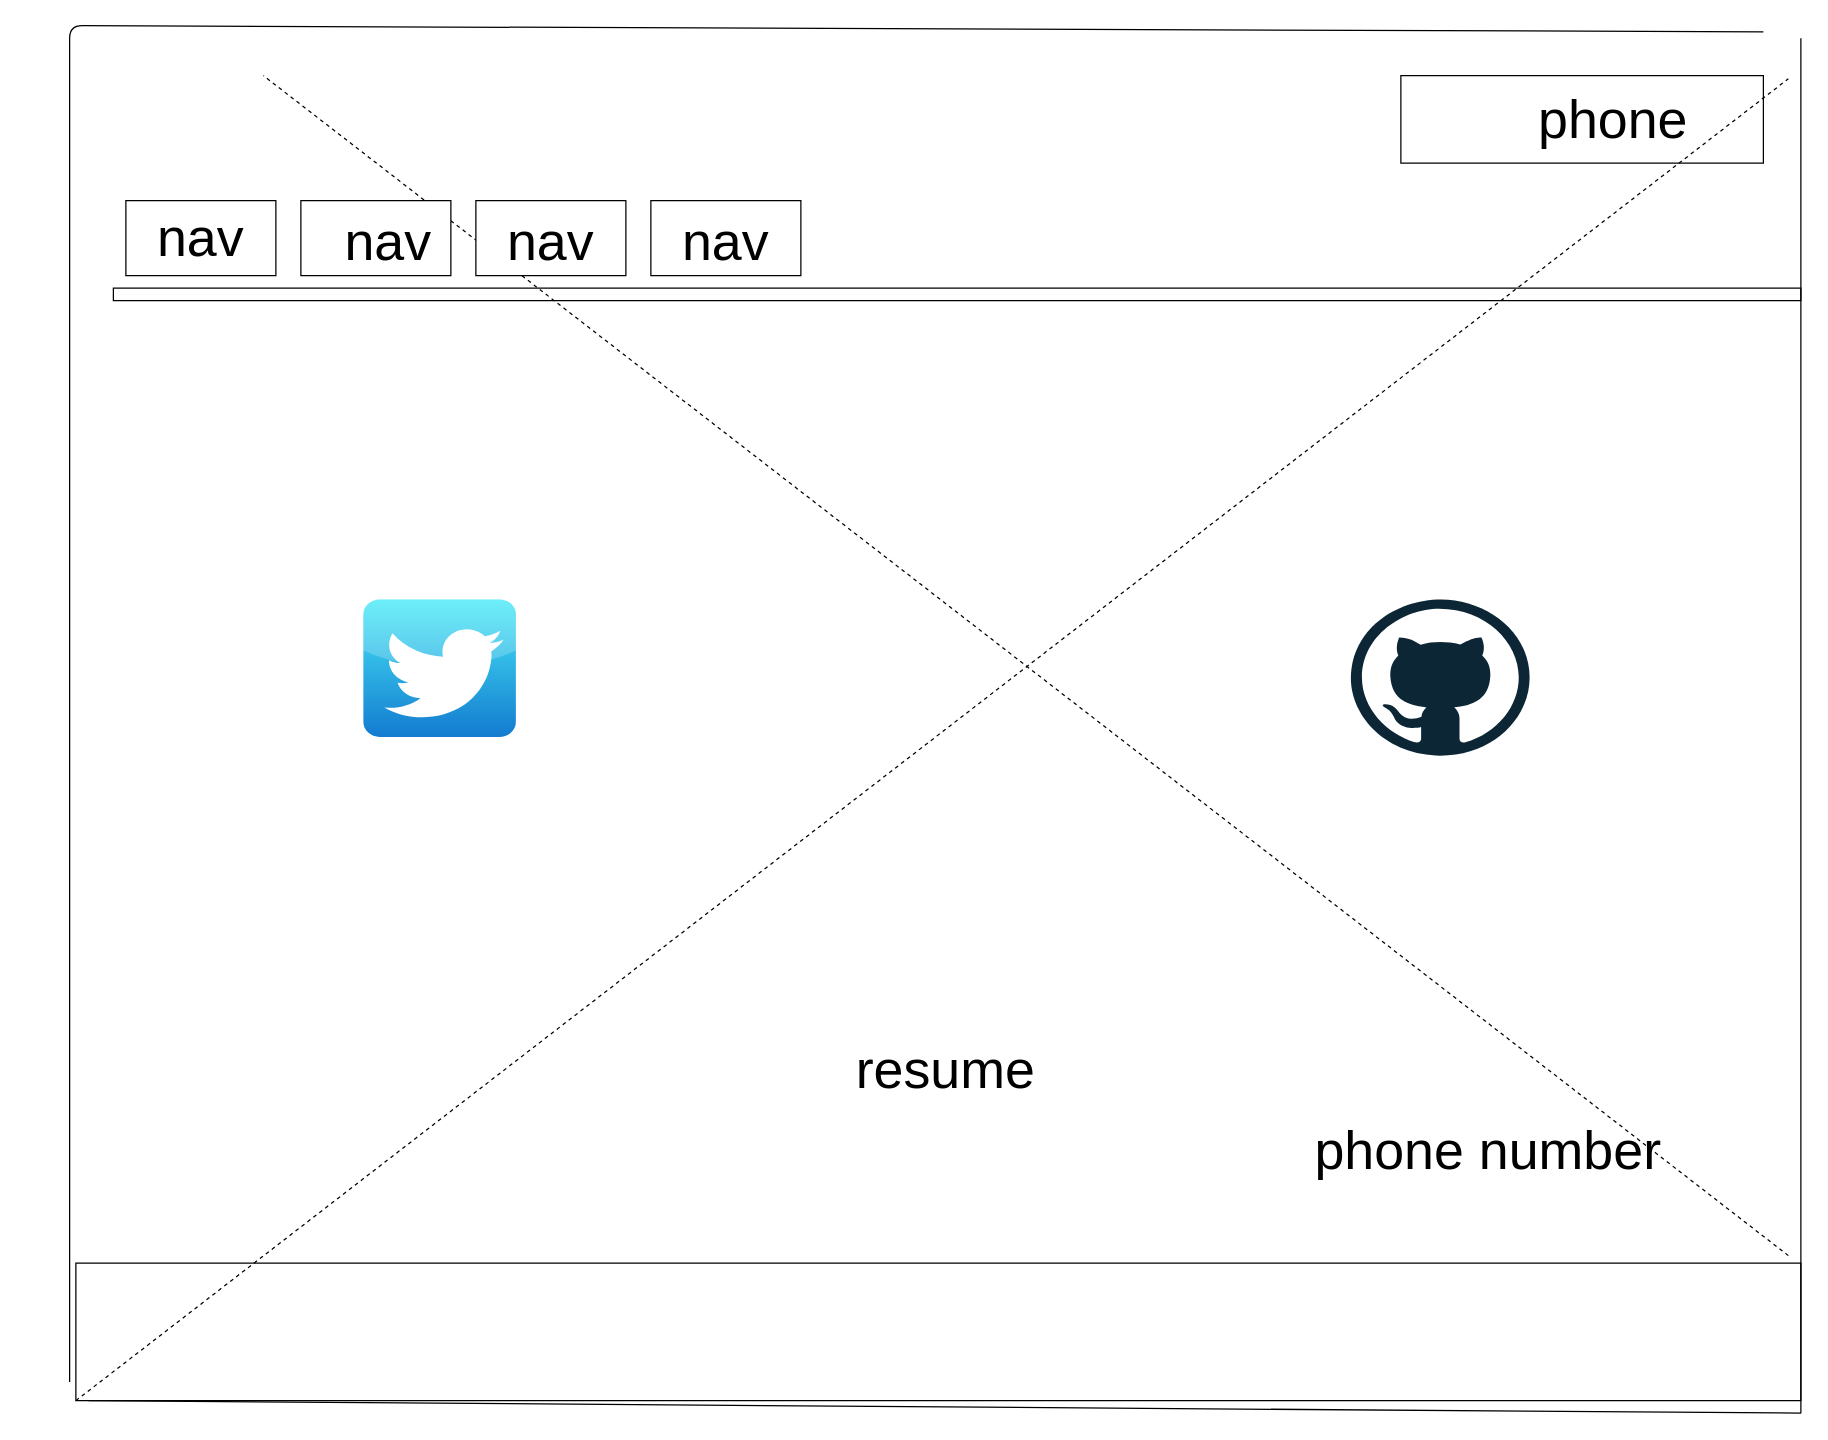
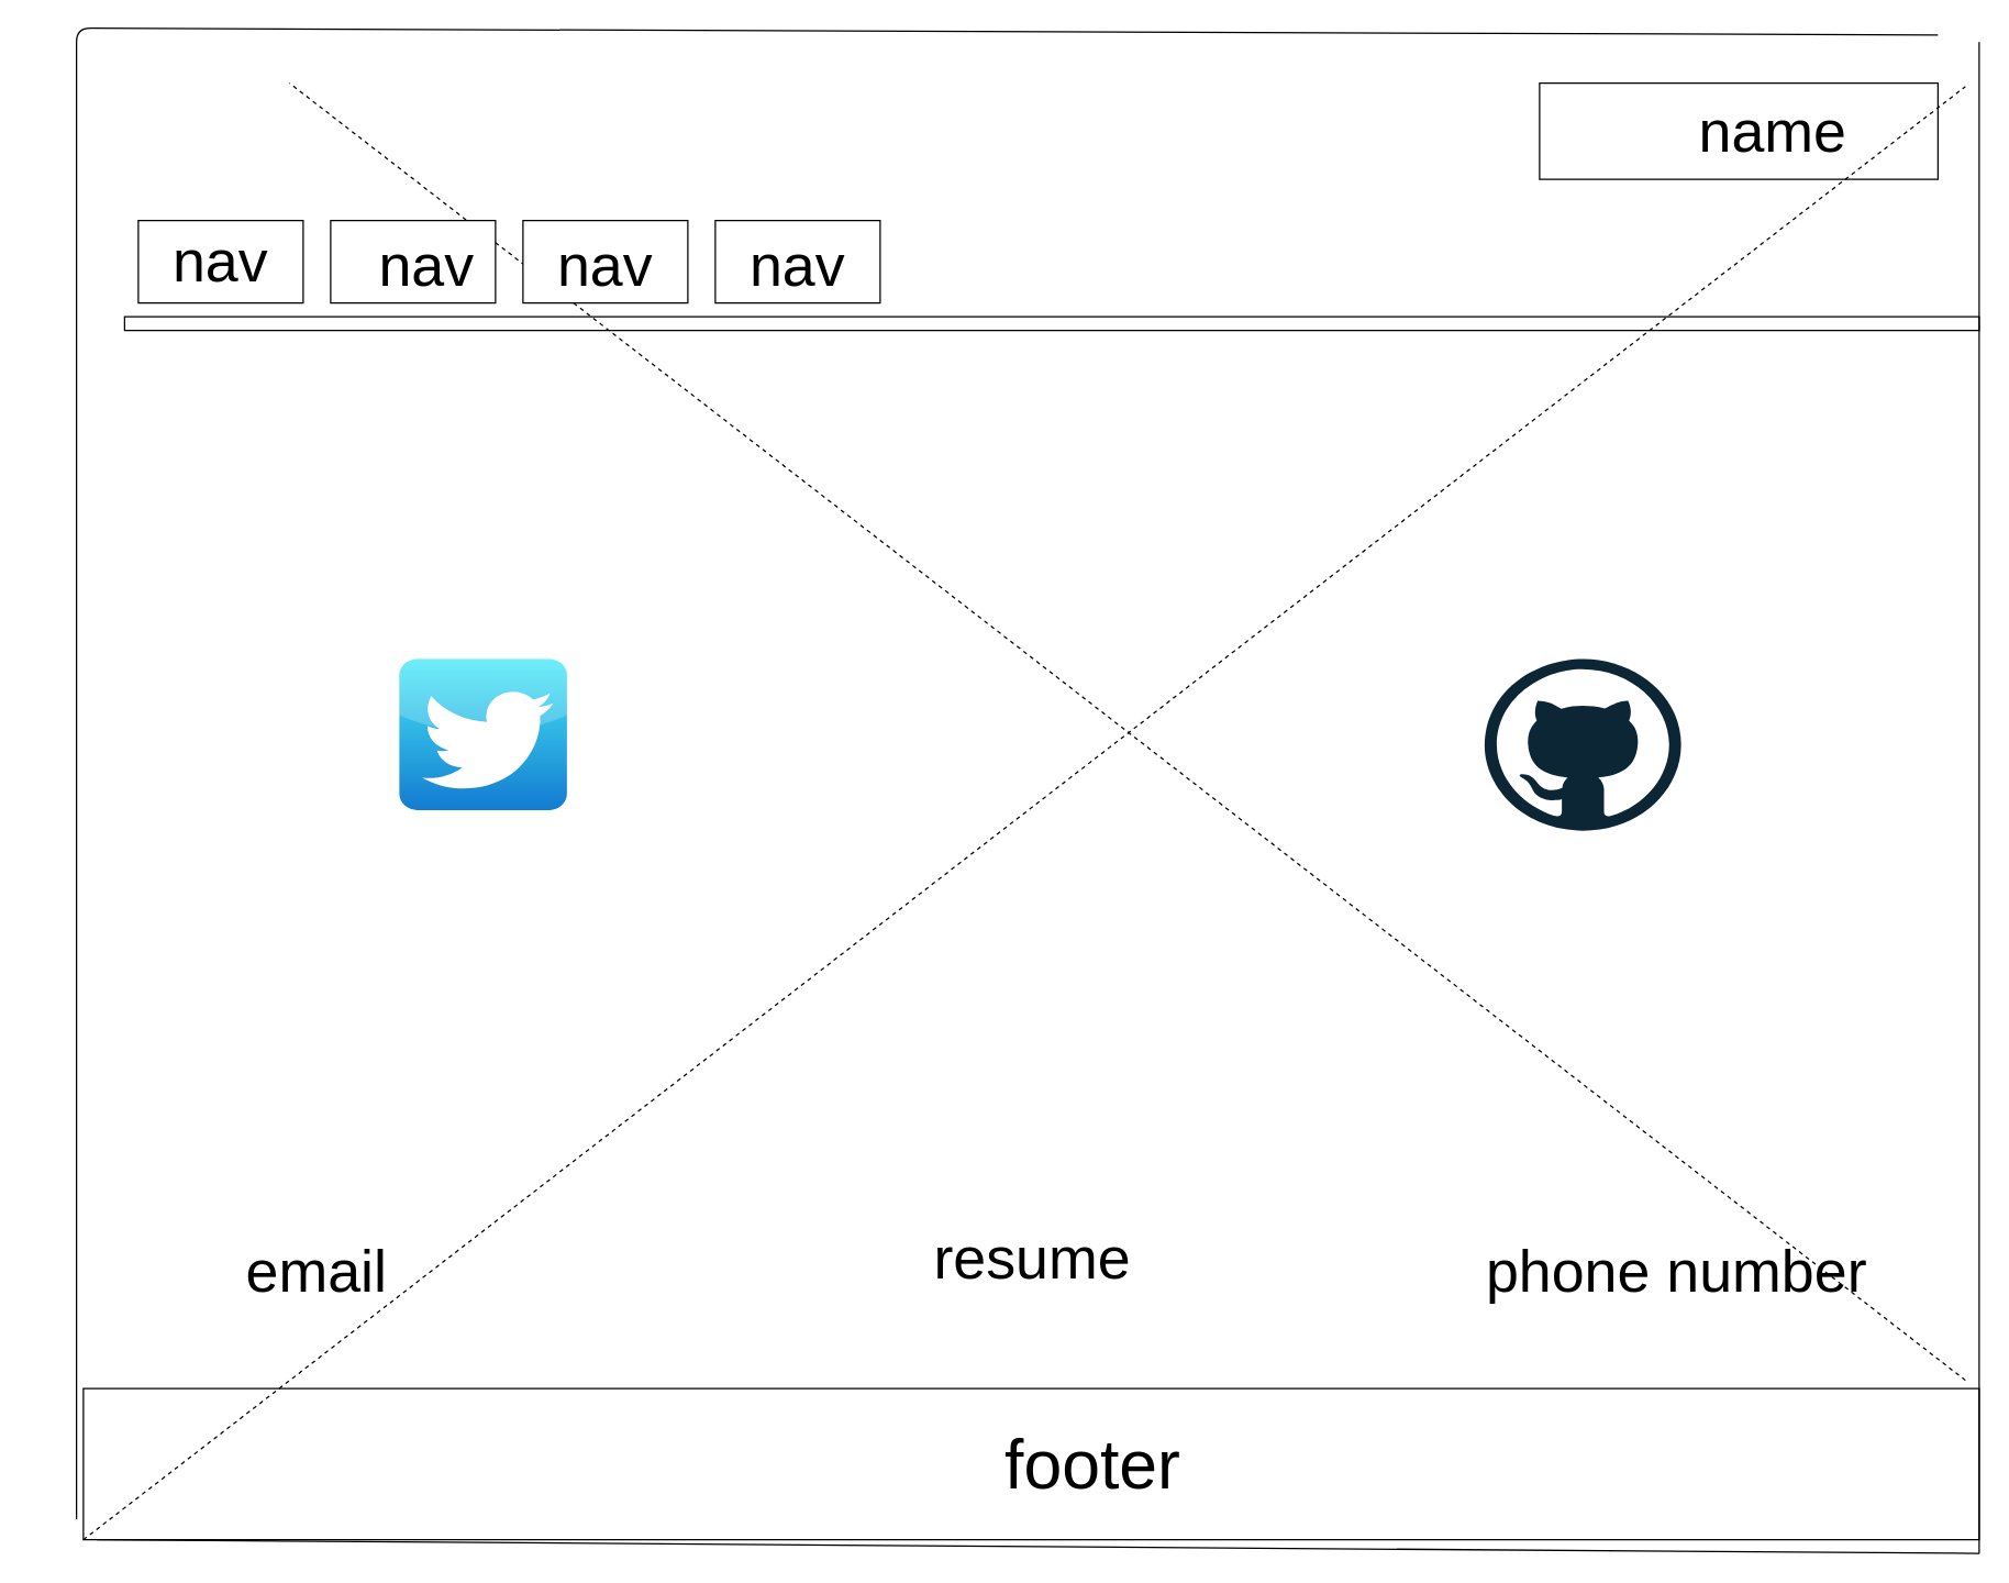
- <mxCell id="8" value="&lt;span style=&quot;font-size: 43px&quot;&gt;phone&lt;/span&gt;" style="text;html=1;strokeColor=none;fillColor=none;align=center;verticalAlign=middle;whiteSpace=wrap;rounded=0;" parent="1" vertex="1"><mxGeometry x="1150" width="280" height="130" as="geometry" y="30" /></mxCell>
+ <mxCell id="8" value="&lt;span style=&quot;font-size: 43px&quot;&gt;name&lt;/span&gt;" style="text;html=1;strokeColor=none;fillColor=none;align=center;verticalAlign=middle;whiteSpace=wrap;rounded=0;" parent="1" vertex="1"><mxGeometry x="1150" width="280" height="130" as="geometry" y="30" /></mxCell>
- <mxCell id="24" value="&lt;span style=&quot;font-size: 43px&quot;&gt;resume&amp;nbsp;&lt;br&gt;&lt;/span&gt;" style="text;html=1;strokeColor=none;fillColor=none;align=center;verticalAlign=middle;whiteSpace=wrap;rounded=0;" parent="1" vertex="1"><mxGeometry x="622" y="790" width="280" height="130" as="geometry" /></mxCell>
+ <mxCell id="24" value="&lt;span style=&quot;font-size: 43px&quot;&gt;resume&amp;nbsp;&lt;br&gt;&lt;/span&gt;" style="text;html=1;strokeColor=none;fillColor=none;align=center;verticalAlign=middle;whiteSpace=wrap;rounded=0;" parent="1" vertex="1"><mxGeometry x="617" y="850" width="280" height="130" as="geometry" /></mxCell>
- <mxCell id="25" value="&lt;span style=&quot;font-size: 43px&quot;&gt;phone number&lt;br&gt;&lt;/span&gt;" style="text;html=1;strokeColor=none;fillColor=none;align=center;verticalAlign=middle;whiteSpace=wrap;rounded=0;" parent="1" vertex="1"><mxGeometry x="1050" y="855" width="280" height="130" as="geometry" /></mxCell>
+ <mxCell id="25" value="&lt;span style=&quot;font-size: 43px&quot;&gt;phone number&lt;br&gt;&lt;/span&gt;" style="text;html=1;strokeColor=none;fillColor=none;align=center;verticalAlign=middle;whiteSpace=wrap;rounded=0;" parent="1" vertex="1"><mxGeometry x="1080" y="860" width="280" height="130" as="geometry" /></mxCell>
+ <mxCell id="18" value="&lt;span style=&quot;font-size: 43px&quot;&gt;email&lt;br&gt;&lt;/span&gt;" style="text;html=1;strokeColor=none;fillColor=none;align=center;verticalAlign=middle;whiteSpace=wrap;rounded=0;" parent="1" vertex="1"><mxGeometry x="90" y="860" width="280" height="130" as="geometry" /></mxCell>
+ <mxCell id="10" value="&lt;font style=&quot;font-size: 50px&quot;&gt;footer&lt;br&gt;&lt;/font&gt;" style="text;html=1;strokeColor=none;fillColor=none;align=center;verticalAlign=middle;whiteSpace=wrap;rounded=0;" parent="1" vertex="1"><mxGeometry x="420" y="1025" width="750" height="80" as="geometry" /></mxCell>
